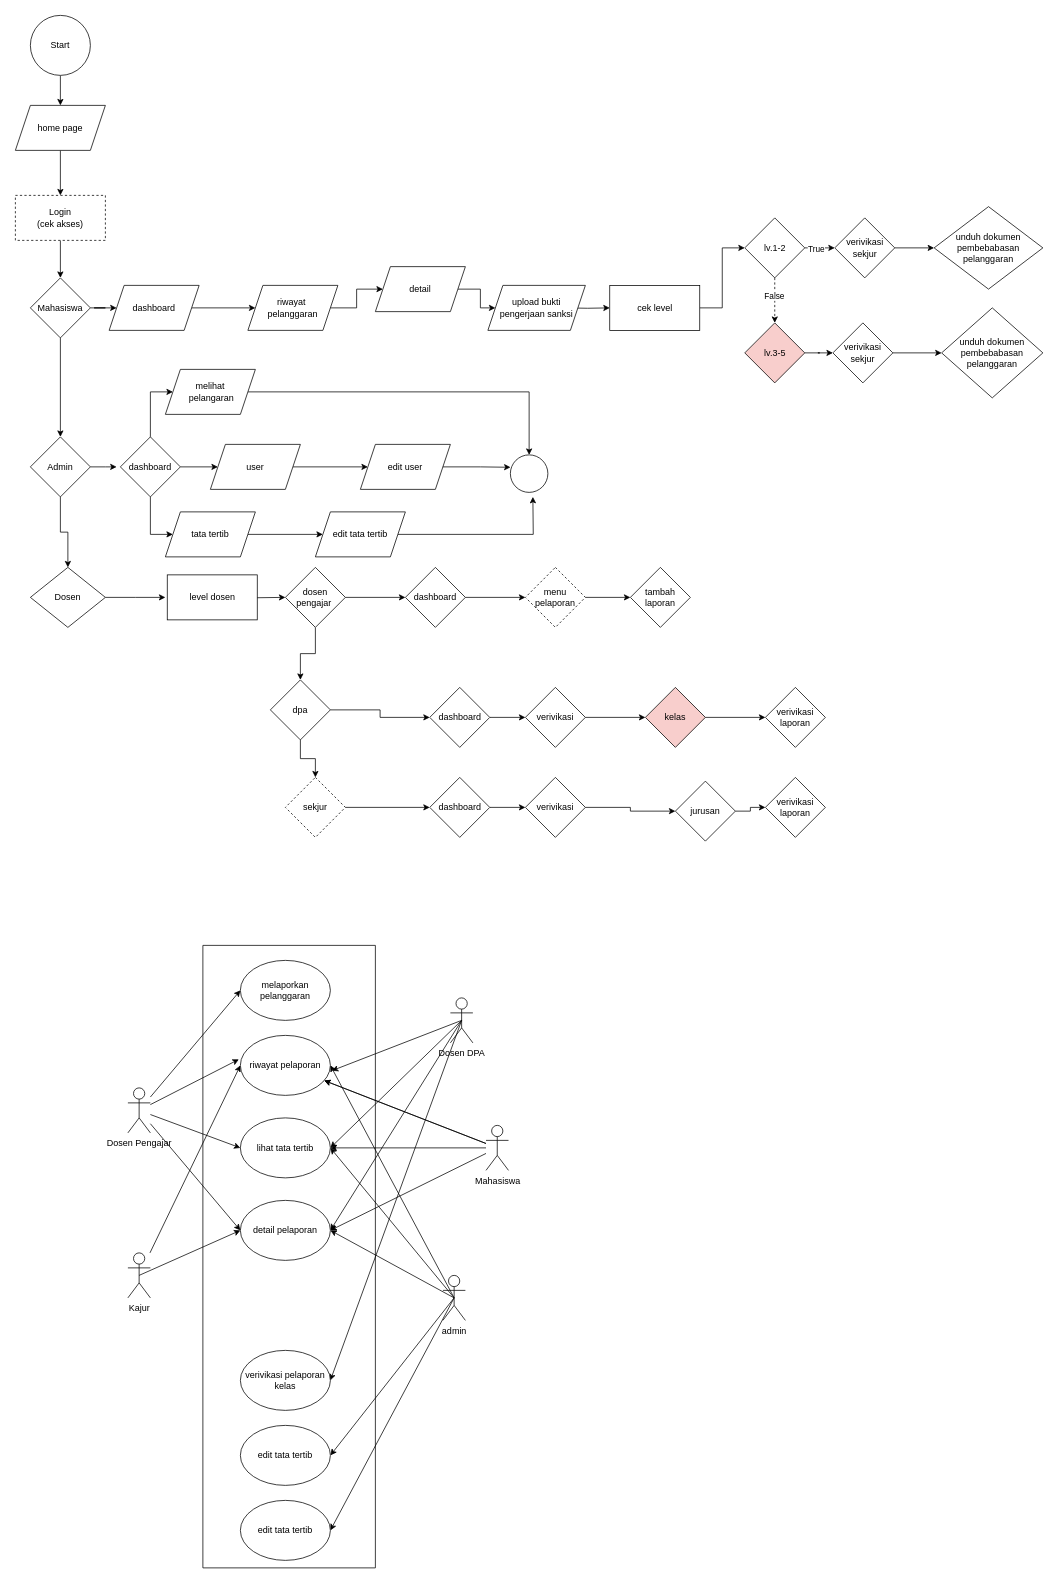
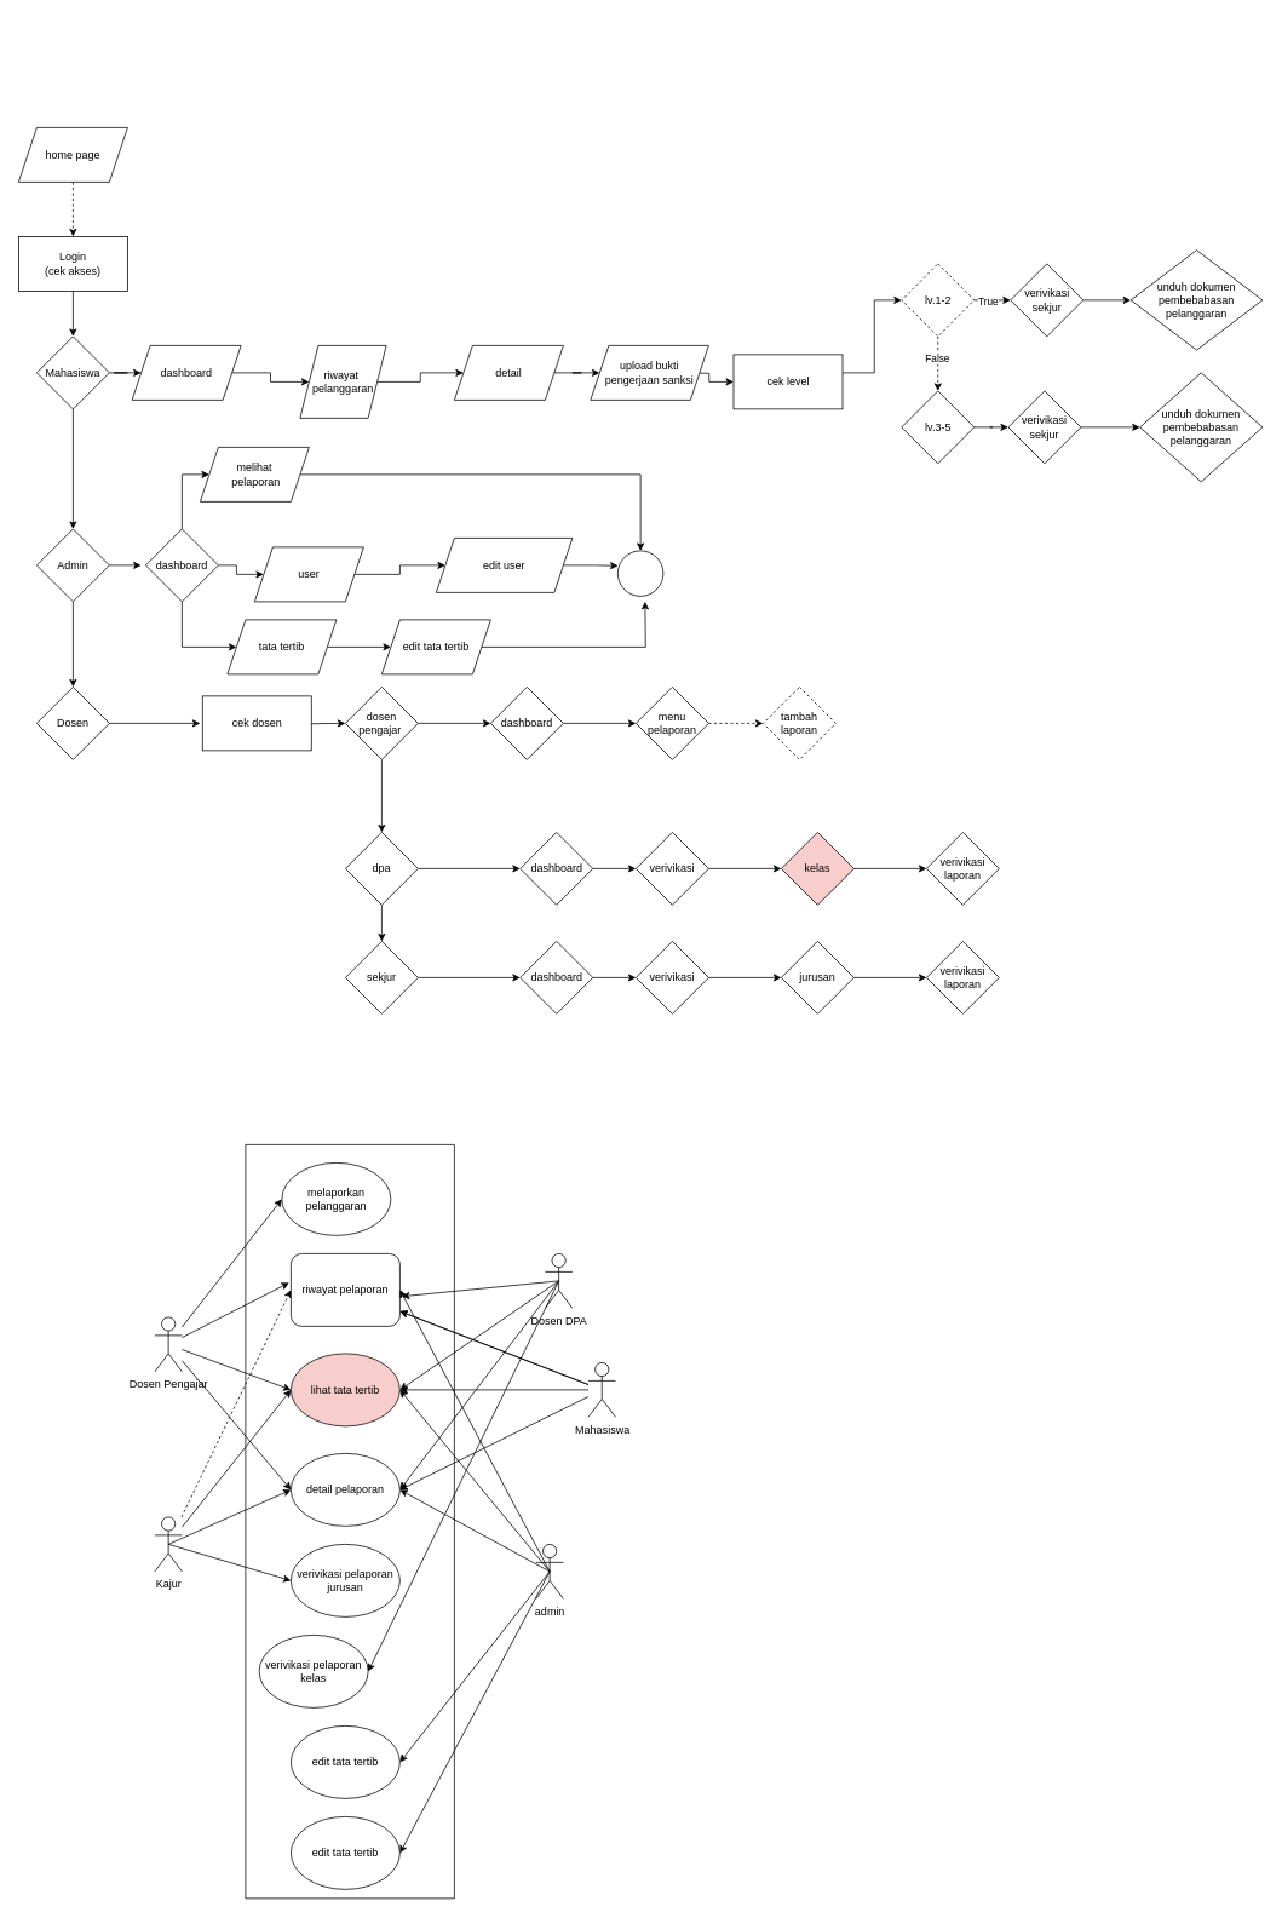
- <mxCell id="3" value="Start" style="ellipse;whiteSpace=wrap;html=1;aspect=fixed;" vertex="1" parent="1"><mxGeometry x="40" y="20" width="80" height="80" as="geometry" /></mxCell>
- <mxCell id="2" value="" style="edgeStyle=orthogonalEdgeStyle;rounded=0;orthogonalLoop=1;jettySize=auto;html=1;" edge="1" parent="1" source="3" target="5"><mxGeometry relative="1" as="geometry" /></mxCell>
- <mxCell id="4" value="" style="edgeStyle=orthogonalEdgeStyle;rounded=0;orthogonalLoop=1;jettySize=auto;html=1;" edge="1" parent="1" source="5" target="7"><mxGeometry relative="1" as="geometry" /></mxCell>
+ <mxCell id="4" value="" style="edgeStyle=orthogonalEdgeStyle;rounded=0;orthogonalLoop=1;jettySize=auto;html=1;dashed=1;" edge="1" parent="1" source="5" target="7"><mxGeometry relative="1" as="geometry" /></mxCell>
- <mxCell id="7" value="Login&lt;div&gt;(cek akses)&lt;/div&gt;" style="whiteSpace=wrap;html=1;dashed=1;" vertex="1" parent="1"><mxGeometry x="20" y="260" width="120" height="60" as="geometry" /></mxCell>
+ <mxCell id="7" value="Login&lt;div&gt;(cek akses)&lt;/div&gt;" style="whiteSpace=wrap;html=1;" vertex="1" parent="1"><mxGeometry x="20" y="260" width="120" height="60" as="geometry" /></mxCell>
- <mxCell id="80" value="lv.1-2" style="rhombus;whiteSpace=wrap;html=1;" vertex="1" parent="1"><mxGeometry x="992.5" y="290" width="80" height="80" as="geometry" /></mxCell>
+ <mxCell id="80" value="lv.1-2" style="rhombus;whiteSpace=wrap;html=1;dashed=1;" vertex="1" parent="1"><mxGeometry x="992.5" y="290" width="80" height="80" as="geometry" /></mxCell>
- <mxCell id="91" value="detail" style="shape=parallelogram;perimeter=parallelogramPerimeter;whiteSpace=wrap;html=1;fixedSize=1;" vertex="1" parent="1"><mxGeometry x="500" y="355" width="120" height="60" as="geometry" /></mxCell>
+ <mxCell id="91" value="detail" style="shape=parallelogram;perimeter=parallelogramPerimeter;whiteSpace=wrap;html=1;fixedSize=1;" vertex="1" parent="1"><mxGeometry x="500" y="380" width="120" height="60" as="geometry" /></mxCell>
- <mxCell id="89" value="riwayat&amp;nbsp;&lt;div&gt;pelanggaran&lt;/div&gt;" style="shape=parallelogram;perimeter=parallelogramPerimeter;whiteSpace=wrap;html=1;fixedSize=1;" vertex="1" parent="1"><mxGeometry x="330" y="380" width="120" height="60" as="geometry" /></mxCell>
+ <mxCell id="89" value="riwayat&amp;nbsp;&lt;div&gt;pelanggaran&lt;/div&gt;" style="shape=parallelogram;perimeter=parallelogramPerimeter;whiteSpace=wrap;html=1;fixedSize=1;" vertex="1" parent="1"><mxGeometry x="330" y="380" width="95" height="80" as="geometry" /></mxCell>
- <mxCell id="48" value="cek level" style="whiteSpace=wrap;html=1;" vertex="1" parent="1"><mxGeometry x="812.5" y="380" width="120" height="60" as="geometry" /></mxCell>
+ <mxCell id="48" value="cek level" style="whiteSpace=wrap;html=1;" vertex="1" parent="1"><mxGeometry x="807.5" y="390" width="120" height="60" as="geometry" /></mxCell>
- <mxCell id="85" value="lv.3-5" style="rhombus;whiteSpace=wrap;html=1;fillColor=#f8cecc;" vertex="1" parent="1"><mxGeometry x="992.5" y="430" width="80" height="80" as="geometry" /></mxCell>
+ <mxCell id="85" value="lv.3-5" style="rhombus;whiteSpace=wrap;html=1;" vertex="1" parent="1"><mxGeometry x="992.5" y="430" width="80" height="80" as="geometry" /></mxCell>
- <mxCell id="98" value="melihat&lt;div&gt;&amp;nbsp;pelangaran&lt;/div&gt;" style="shape=parallelogram;perimeter=parallelogramPerimeter;whiteSpace=wrap;html=1;fixedSize=1;" vertex="1" parent="1"><mxGeometry x="220" y="492" width="120" height="60" as="geometry" /></mxCell>
+ <mxCell id="98" value="melihat&lt;div&gt;&amp;nbsp;pelaporan&lt;/div&gt;" style="shape=parallelogram;perimeter=parallelogramPerimeter;whiteSpace=wrap;html=1;fixedSize=1;" vertex="1" parent="1"><mxGeometry x="220" y="492" width="120" height="60" as="geometry" /></mxCell>
- <mxCell id="100" value="user" style="shape=parallelogram;perimeter=parallelogramPerimeter;whiteSpace=wrap;html=1;fixedSize=1;" vertex="1" parent="1"><mxGeometry x="280" y="592" width="120" height="60" as="geometry" /></mxCell>
+ <mxCell id="100" value="user" style="shape=parallelogram;perimeter=parallelogramPerimeter;whiteSpace=wrap;html=1;fixedSize=1;" vertex="1" parent="1"><mxGeometry x="280" y="602" width="120" height="60" as="geometry" /></mxCell>
- <mxCell id="101" value="edit user" style="shape=parallelogram;perimeter=parallelogramPerimeter;whiteSpace=wrap;html=1;fixedSize=1;" vertex="1" parent="1"><mxGeometry x="480" y="592" width="120" height="60" as="geometry" /></mxCell>
+ <mxCell id="101" value="edit user" style="shape=parallelogram;perimeter=parallelogramPerimeter;whiteSpace=wrap;html=1;fixedSize=1;" vertex="1" parent="1"><mxGeometry x="480" y="592" width="150" height="60" as="geometry" /></mxCell>
- <mxCell id="103" value="tata tertib" style="shape=parallelogram;perimeter=parallelogramPerimeter;whiteSpace=wrap;html=1;fixedSize=1;" vertex="1" parent="1"><mxGeometry x="220" y="682" width="120" height="60" as="geometry" /></mxCell>
+ <mxCell id="103" value="tata tertib" style="shape=parallelogram;perimeter=parallelogramPerimeter;whiteSpace=wrap;html=1;fixedSize=1;" vertex="1" parent="1"><mxGeometry x="250" y="682" width="120" height="60" as="geometry" /></mxCell>
- <mxCell id="15" value="Dosen" style="rhombus;whiteSpace=wrap;html=1;" vertex="1" parent="1"><mxGeometry x="40" y="756" width="100" height="80" as="geometry" /></mxCell>
+ <mxCell id="15" value="Dosen" style="rhombus;whiteSpace=wrap;html=1;" vertex="1" parent="1"><mxGeometry x="40" y="756" width="80" height="80" as="geometry" /></mxCell>
- <mxCell id="108" value="level dosen" style="rounded=0;whiteSpace=wrap;html=1;" vertex="1" parent="1"><mxGeometry x="222.5" y="766" width="120" height="60" as="geometry" /></mxCell>
+ <mxCell id="108" value="cek dosen" style="rounded=0;whiteSpace=wrap;html=1;" vertex="1" parent="1"><mxGeometry x="222.5" y="766" width="120" height="60" as="geometry" /></mxCell>
- <mxCell id="59" value="menu pelaporan" style="rhombus;whiteSpace=wrap;html=1;dashed=1;" vertex="1" parent="1"><mxGeometry x="700" y="756" width="80" height="80" as="geometry" /></mxCell>
+ <mxCell id="59" value="menu pelaporan" style="rhombus;whiteSpace=wrap;html=1;" vertex="1" parent="1"><mxGeometry x="700" y="756" width="80" height="80" as="geometry" /></mxCell>
- <mxCell id="58" value="" style="edgeStyle=orthogonalEdgeStyle;rounded=0;orthogonalLoop=1;jettySize=auto;html=1;" edge="1" parent="1" source="59" target="60"><mxGeometry relative="1" as="geometry" /></mxCell>
+ <mxCell id="58" value="" style="edgeStyle=orthogonalEdgeStyle;rounded=0;orthogonalLoop=1;jettySize=auto;html=1;dashed=1;" edge="1" parent="1" source="59" target="60"><mxGeometry relative="1" as="geometry" /></mxCell>
- <mxCell id="60" value="tambah laporan" style="rhombus;whiteSpace=wrap;html=1;" vertex="1" parent="1"><mxGeometry x="840" y="756" width="80" height="80" as="geometry" /></mxCell>
+ <mxCell id="60" value="tambah laporan" style="rhombus;whiteSpace=wrap;html=1;dashed=1;" vertex="1" parent="1"><mxGeometry x="840" y="756" width="80" height="80" as="geometry" /></mxCell>
- <mxCell id="63" value="dpa" style="rhombus;whiteSpace=wrap;html=1;" vertex="1" parent="1"><mxGeometry x="360" y="906" width="80" height="80" as="geometry" /></mxCell>
+ <mxCell id="63" value="dpa" style="rhombus;whiteSpace=wrap;html=1;" vertex="1" parent="1"><mxGeometry x="380" y="916" width="80" height="80" as="geometry" /></mxCell>
- <mxCell id="110" value="sekjur" style="rhombus;whiteSpace=wrap;html=1;dashed=1;" vertex="1" parent="1"><mxGeometry x="380" y="1036" width="80" height="80" as="geometry" /></mxCell>
+ <mxCell id="110" value="sekjur" style="rhombus;whiteSpace=wrap;html=1;" vertex="1" parent="1"><mxGeometry x="380" y="1036" width="80" height="80" as="geometry" /></mxCell>
- <mxCell id="116" value="jurusan" style="rhombus;whiteSpace=wrap;html=1;" vertex="1" parent="1"><mxGeometry x="900" y="1041" width="80" height="80" as="geometry" /></mxCell>
+ <mxCell id="116" value="jurusan" style="rhombus;whiteSpace=wrap;html=1;" vertex="1" parent="1"><mxGeometry x="860" y="1036" width="80" height="80" as="geometry" /></mxCell>
- <mxCell id="39" value="melaporkan pelanggaran" style="ellipse;whiteSpace=wrap;html=1;" vertex="1" parent="1"><mxGeometry x="320" y="1280" width="120" height="80" as="geometry" /></mxCell>
+ <mxCell id="39" value="melaporkan pelanggaran" style="ellipse;whiteSpace=wrap;html=1;" vertex="1" parent="1"><mxGeometry x="310" y="1280" width="120" height="80" as="geometry" /></mxCell>
- <mxCell id="24" value="Dosen DPA" style="shape=umlActor;verticalLabelPosition=bottom;verticalAlign=top;html=1;outlineConnect=0;" vertex="1" parent="1"><mxGeometry x="600" y="1330" width="30" height="60" as="geometry" /></mxCell>
+ <mxCell id="24" value="Dosen DPA" style="shape=umlActor;verticalLabelPosition=bottom;verticalAlign=top;html=1;outlineConnect=0;" vertex="1" parent="1"><mxGeometry x="600" y="1380" width="30" height="60" as="geometry" /></mxCell>
- <mxCell id="33" value="riwayat pelaporan" style="ellipse;whiteSpace=wrap;html=1;" vertex="1" parent="1"><mxGeometry x="320" y="1380" width="120" height="80" as="geometry" /></mxCell>
+ <mxCell id="33" value="riwayat pelaporan" style="whiteSpace=wrap;html=1;rounded=1;" vertex="1" parent="1"><mxGeometry x="320" y="1380" width="120" height="80" as="geometry" /></mxCell>
- <mxCell id="32" value="lihat tata tertib" style="ellipse;whiteSpace=wrap;html=1;" vertex="1" parent="1"><mxGeometry x="320" y="1490" width="120" height="80" as="geometry" /></mxCell>
+ <mxCell id="32" value="lihat tata tertib" style="ellipse;whiteSpace=wrap;html=1;fillColor=#f8cecc;" vertex="1" parent="1"><mxGeometry x="320" y="1490" width="120" height="80" as="geometry" /></mxCell>
- <mxCell id="26" style="rounded=0;orthogonalLoop=1;jettySize=auto;html=1;entryX=0;entryY=0.5;entryDx=0;entryDy=0;" edge="1" parent="1" source="30" target="33"><mxGeometry relative="1" as="geometry" /></mxCell>
+ <mxCell id="26" style="rounded=0;orthogonalLoop=1;jettySize=auto;html=1;entryX=0;entryY=0.5;entryDx=0;entryDy=0;dashed=1;" edge="1" parent="1" source="30" target="33"><mxGeometry relative="1" as="geometry" /></mxCell>
+ <mxCell id="27" style="rounded=0;orthogonalLoop=1;jettySize=auto;html=1;entryX=0;entryY=0.5;entryDx=0;entryDy=0;" edge="1" parent="1" source="30" target="32"><mxGeometry relative="1" as="geometry" /></mxCell>
+ <mxCell id="29" style="rounded=0;orthogonalLoop=1;jettySize=auto;html=1;exitX=0.5;exitY=0.5;exitDx=0;exitDy=0;exitPerimeter=0;entryX=0;entryY=0.5;entryDx=0;entryDy=0;" edge="1" parent="1" source="30" target="34"><mxGeometry relative="1" as="geometry" /></mxCell>
+ <mxCell id="34" value="verivikasi pelaporan jurusan" style="ellipse;whiteSpace=wrap;html=1;" vertex="1" parent="1"><mxGeometry x="320" y="1700" width="120" height="80" as="geometry" /></mxCell>
- <mxCell id="25" value="verivikasi pelaporan kelas" style="ellipse;whiteSpace=wrap;html=1;" vertex="1" parent="1"><mxGeometry x="320" y="1800" width="120" height="80" as="geometry" /></mxCell>
+ <mxCell id="25" value="verivikasi pelaporan kelas" style="ellipse;whiteSpace=wrap;html=1;" vertex="1" parent="1"><mxGeometry x="285" y="1800" width="120" height="80" as="geometry" /></mxCell>
